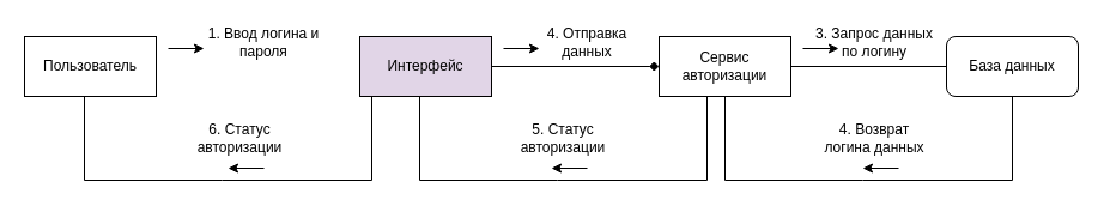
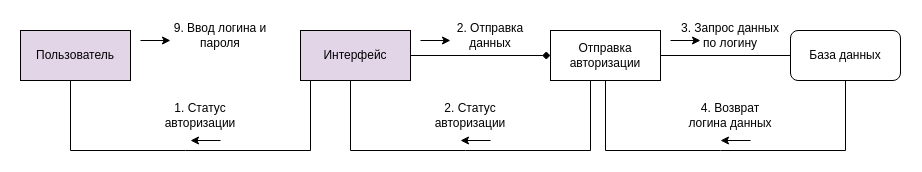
- <mxCell id="9" value="1. Ввод логина и пароля" style="text;html=1;strokeColor=none;fillColor=none;align=center;verticalAlign=middle;whiteSpace=wrap;rounded=0;" vertex="1" parent="1"><mxGeometry x="170" y="20" width="100" height="30" as="geometry" /></mxCell>
+ <mxCell id="9" value="9. Ввод логина и пароля" style="text;html=1;strokeColor=none;fillColor=none;align=center;verticalAlign=middle;whiteSpace=wrap;rounded=0;" vertex="1" parent="1"><mxGeometry x="170" y="20" width="100" height="30" as="geometry" /></mxCell>
- <mxCell id="10" value="4. Отправка данных" style="text;html=1;strokeColor=none;fillColor=none;align=center;verticalAlign=middle;whiteSpace=wrap;rounded=0;" vertex="1" parent="1"><mxGeometry x="440" y="20" width="100" height="30" as="geometry" /></mxCell>
+ <mxCell id="10" value="2. Отправка данных" style="text;html=1;strokeColor=none;fillColor=none;align=center;verticalAlign=middle;whiteSpace=wrap;rounded=0;" vertex="1" parent="1"><mxGeometry x="440" y="20" width="100" height="30" as="geometry" /></mxCell>
- <mxCell id="2" value="Пользователь" style="html=1;whiteSpace=wrap;" vertex="1" parent="1"><mxGeometry x="20" y="30" width="110" height="50" as="geometry" /></mxCell>
+ <mxCell id="2" value="Пользователь" style="html=1;whiteSpace=wrap;fillColor=#e1d5e7;" vertex="1" parent="1"><mxGeometry x="20" y="30" width="110" height="50" as="geometry" /></mxCell>
- <mxCell id="4" value="Сервис авторизации" style="html=1;whiteSpace=wrap;" vertex="1" parent="1"><mxGeometry x="550" y="30" width="110" height="50" as="geometry" /></mxCell>
+ <mxCell id="4" value="Отправка авторизации" style="html=1;whiteSpace=wrap;" vertex="1" parent="1"><mxGeometry x="550" y="30" width="110" height="50" as="geometry" /></mxCell>
- <mxCell id="21" value="6. Статус авторизации" style="text;html=1;strokeColor=none;fillColor=none;align=center;verticalAlign=middle;whiteSpace=wrap;rounded=0;" vertex="1" parent="1"><mxGeometry x="150" y="100" width="100" height="30" as="geometry" /></mxCell>
+ <mxCell id="21" value="1. Статус авторизации" style="text;html=1;strokeColor=none;fillColor=none;align=center;verticalAlign=middle;whiteSpace=wrap;rounded=0;" vertex="1" parent="1"><mxGeometry x="150" y="100" width="100" height="30" as="geometry" /></mxCell>
- <mxCell id="18" value="5. Статус авторизации" style="text;html=1;strokeColor=none;fillColor=none;align=center;verticalAlign=middle;whiteSpace=wrap;rounded=0;" vertex="1" parent="1"><mxGeometry x="420" y="100" width="100" height="30" as="geometry" /></mxCell>
+ <mxCell id="18" value="2. Статус авторизации" style="text;html=1;strokeColor=none;fillColor=none;align=center;verticalAlign=middle;whiteSpace=wrap;rounded=0;" vertex="1" parent="1"><mxGeometry x="420" y="100" width="100" height="30" as="geometry" /></mxCell>
